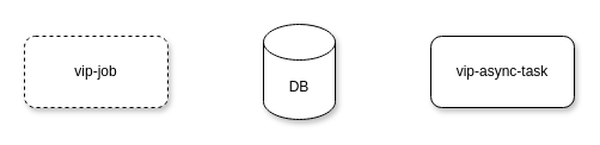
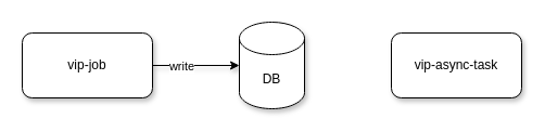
- <mxCell id="4" value="vip-job" style="rounded=1;whiteSpace=wrap;html=1;shadow=1;dashed=1;" vertex="1" parent="1"><mxGeometry x="20" y="30" width="120" height="60" as="geometry" /></mxCell>
+ <mxCell id="4" value="vip-job" style="rounded=1;whiteSpace=wrap;html=1;shadow=1;" vertex="1" parent="1"><mxGeometry x="20" y="30" width="120" height="60" as="geometry" /></mxCell>
+ <mxCell id="2" value="" style="edgeStyle=orthogonalEdgeStyle;rounded=0;orthogonalLoop=1;jettySize=auto;html=1;shadow=1;" edge="1" parent="1" source="4" target="6"><mxGeometry relative="1" as="geometry" /></mxCell>
+ <mxCell id="3" value="write" style="edgeLabel;html=1;align=center;verticalAlign=middle;resizable=0;points=[];shadow=1;" vertex="1" connectable="0" parent="2"><mxGeometry x="-0.339" relative="1" as="geometry"><mxPoint as="offset" /></mxGeometry></mxCell>
